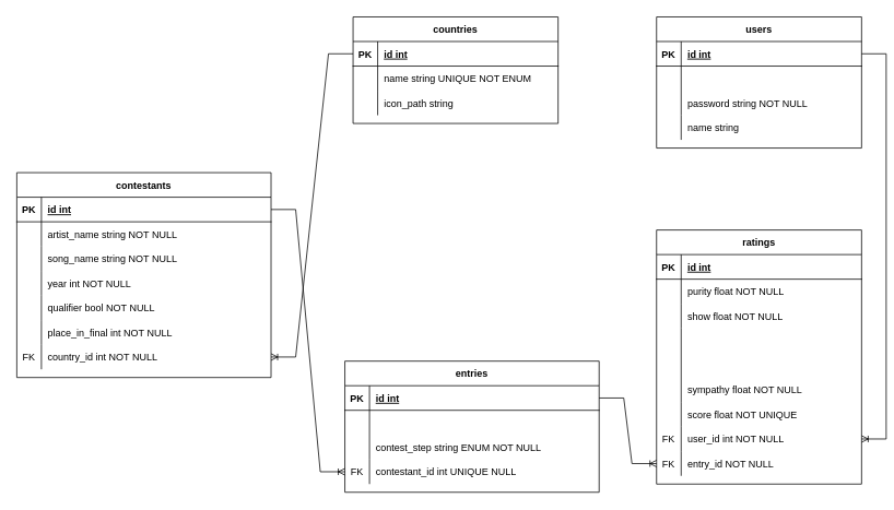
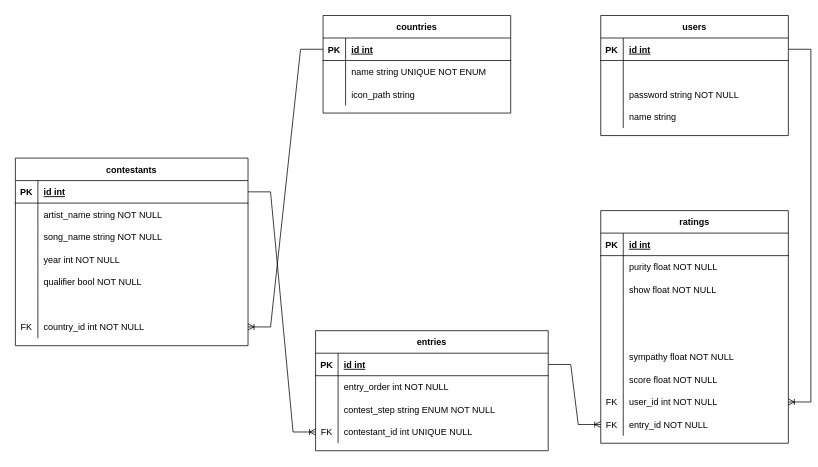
- <mxCell id="81" value="place_in_final int NOT NULL" style="shape=partialRectangle;overflow=hidden;connectable=0;fillColor=none;top=0;left=0;bottom=0;right=0;align=left;spacingLeft=6;" parent="79" vertex="1"><mxGeometry x="30" width="280" height="30" as="geometry"><mxRectangle width="280" height="30" as="alternateBounds" /></mxGeometry></mxCell>
- <mxCell id="56" value="score float NOT UNIQUE" style="shape=partialRectangle;overflow=hidden;connectable=0;fillColor=none;top=0;left=0;bottom=0;right=0;align=left;spacingLeft=6;" parent="54" vertex="1"><mxGeometry x="30" width="220" height="30" as="geometry"><mxRectangle width="220" height="30" as="alternateBounds" /></mxGeometry></mxCell>
+ <mxCell id="56" value="score float NOT NULL" style="shape=partialRectangle;overflow=hidden;connectable=0;fillColor=none;top=0;left=0;bottom=0;right=0;align=left;spacingLeft=6;" parent="54" vertex="1"><mxGeometry x="30" width="220" height="30" as="geometry"><mxRectangle width="220" height="30" as="alternateBounds" /></mxGeometry></mxCell>
+ <mxCell id="30" value="entry_order int NOT NULL" style="shape=partialRectangle;overflow=hidden;connectable=0;fillColor=none;top=0;left=0;bottom=0;right=0;align=left;spacingLeft=6;" parent="28" vertex="1"><mxGeometry x="30" width="280" height="30" as="geometry"><mxRectangle width="280" height="30" as="alternateBounds" /></mxGeometry></mxCell>
